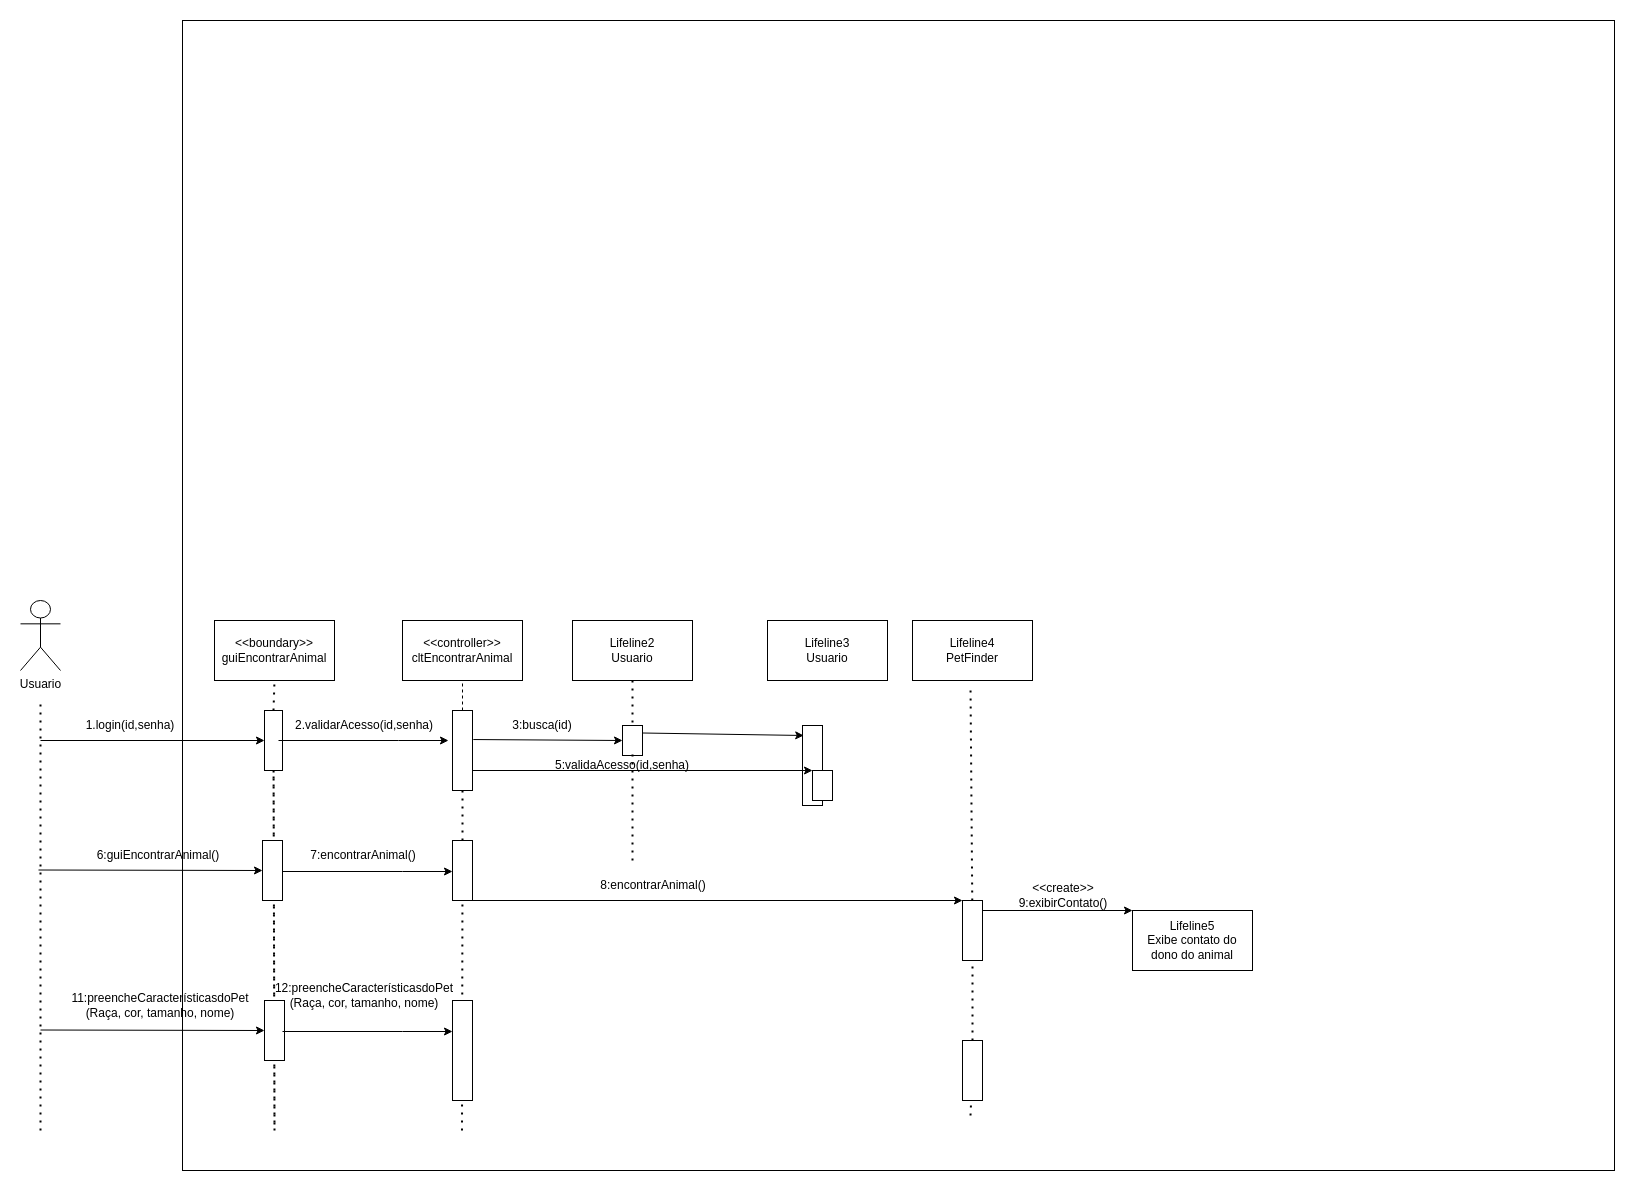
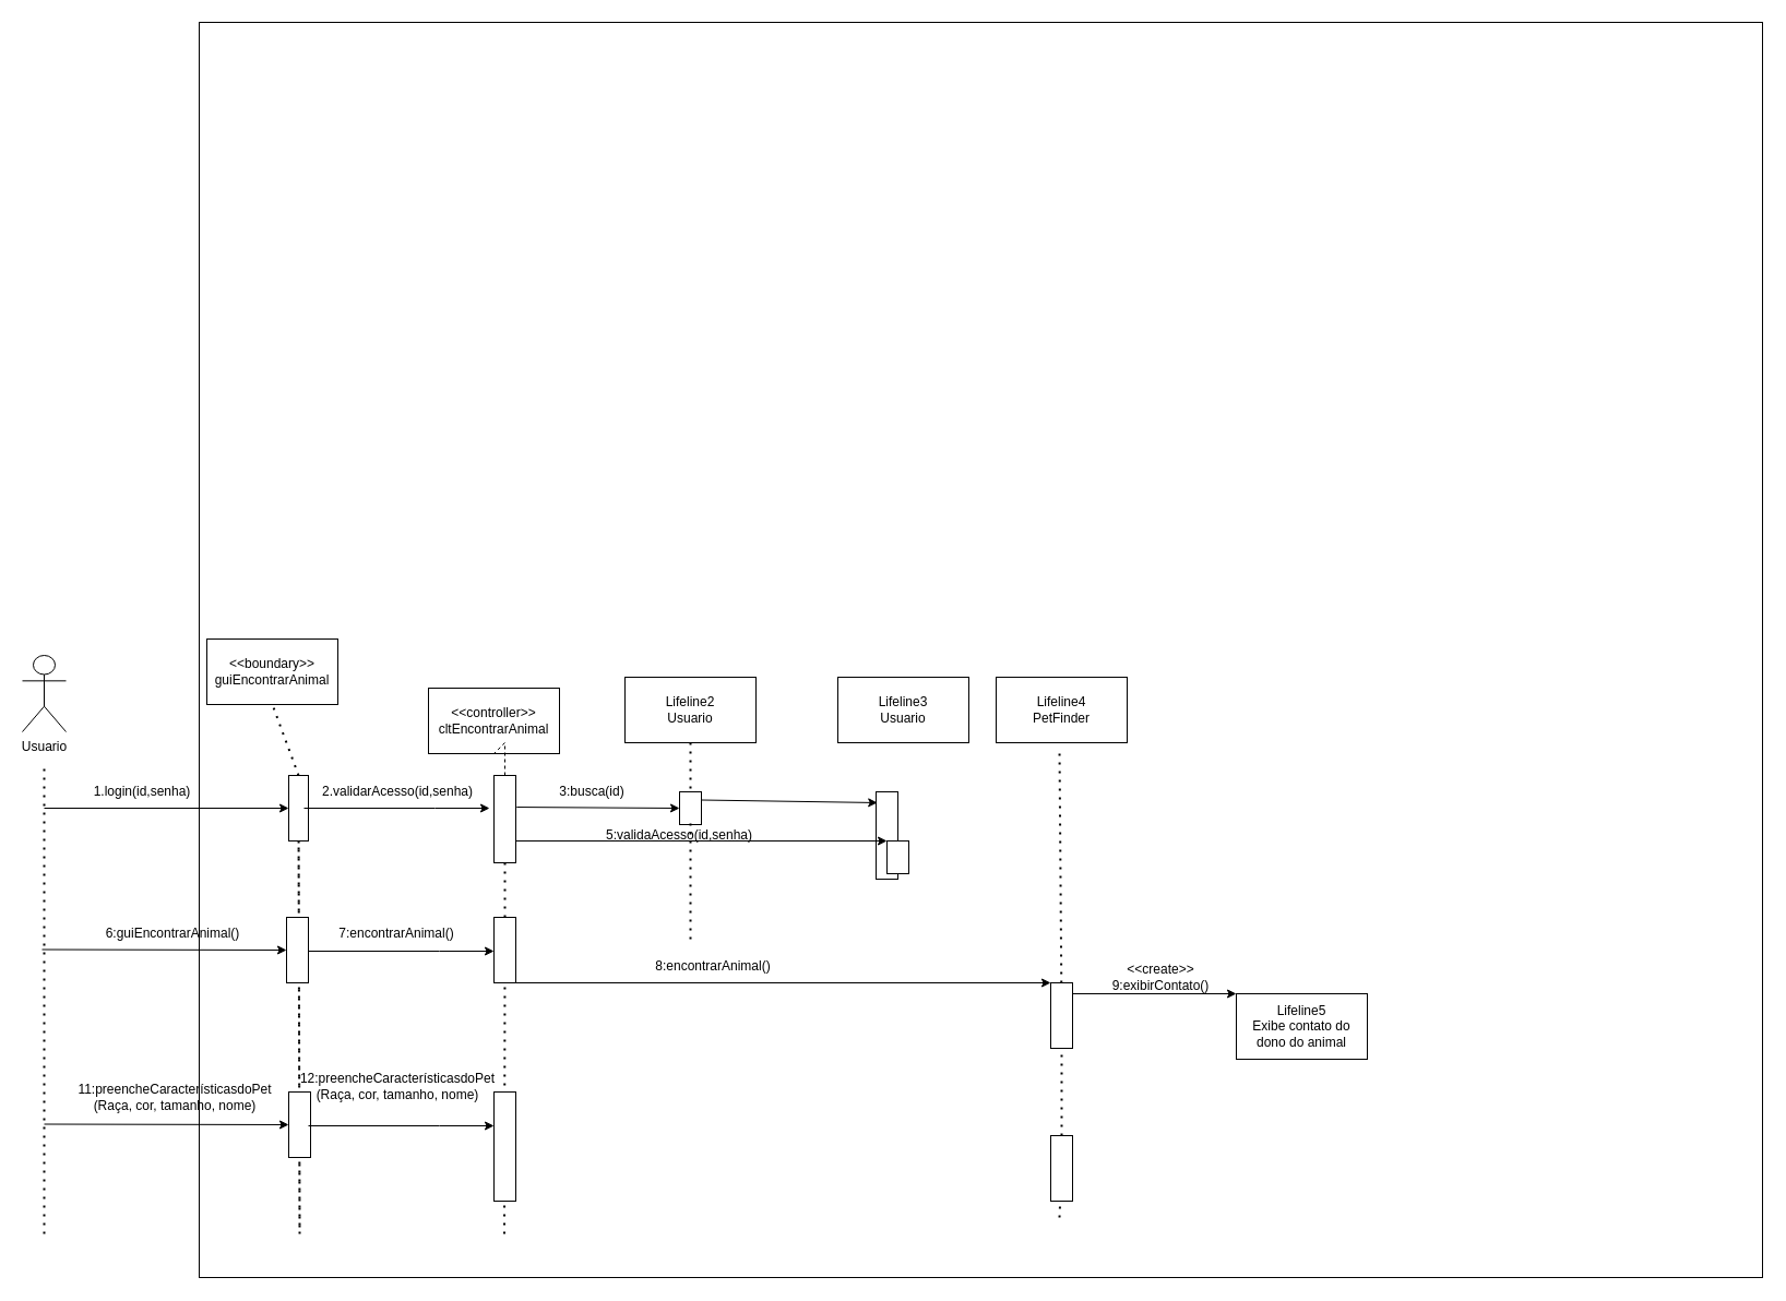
- <mxCell id="4" value="&amp;lt;&amp;lt;boundary&amp;gt;&amp;gt;&lt;br&gt;guiEncontrarAnimal" style="rounded=0;whiteSpace=wrap;html=1;" parent="1" vertex="1"><mxGeometry x="214" y="620" width="120" height="60" as="geometry" /></mxCell>
+ <mxCell id="4" value="&amp;lt;&amp;lt;boundary&amp;gt;&amp;gt;&lt;br&gt;guiEncontrarAnimal" style="rounded=0;whiteSpace=wrap;html=1;" parent="1" vertex="1"><mxGeometry x="189" y="585" width="120" height="60" as="geometry" /></mxCell>
- <mxCell id="17" value="&amp;lt;&amp;lt;controller&amp;gt;&amp;gt;&lt;br&gt;cltEncontrarAnimal" style="rounded=0;whiteSpace=wrap;html=1;" parent="1" vertex="1"><mxGeometry x="402" y="620" width="120" height="60" as="geometry" /></mxCell>
+ <mxCell id="17" value="&amp;lt;&amp;lt;controller&amp;gt;&amp;gt;&lt;br&gt;cltEncontrarAnimal" style="rounded=0;whiteSpace=wrap;html=1;" parent="1" vertex="1"><mxGeometry x="392" y="630" width="120" height="60" as="geometry" /></mxCell>
